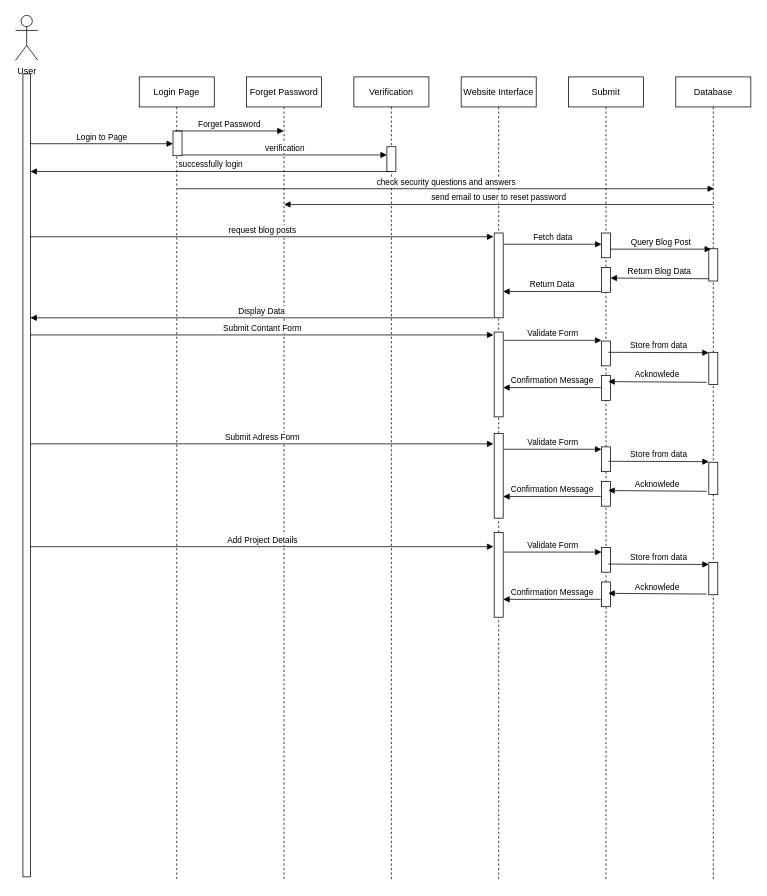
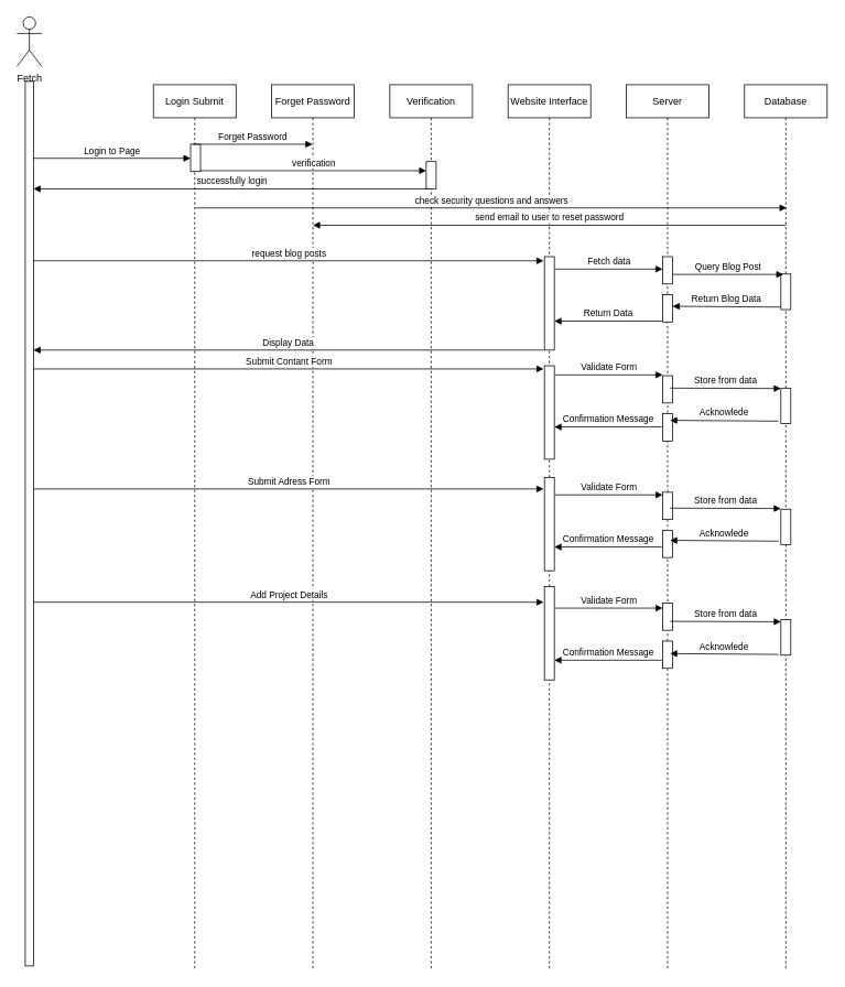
- <mxCell id="2" value="User" style="shape=umlActor;verticalLabelPosition=bottom;verticalAlign=top;html=1;" vertex="1" parent="1"><mxGeometry x="20" y="20" width="30" height="60" as="geometry" /></mxCell>
+ <mxCell id="2" value="Fetch" style="shape=umlActor;verticalLabelPosition=bottom;verticalAlign=top;html=1;" vertex="1" parent="1"><mxGeometry x="20" y="20" width="30" height="60" as="geometry" /></mxCell>
- <mxCell id="4" value="Login Page" style="shape=umlLifeline;perimeter=lifelinePerimeter;whiteSpace=wrap;html=1;container=1;dropTarget=0;collapsible=0;recursiveResize=0;outlineConnect=0;portConstraint=eastwest;newEdgeStyle={&quot;curved&quot;:0,&quot;rounded&quot;:0};" vertex="1" parent="1"><mxGeometry x="185" y="102" width="100" height="1070" as="geometry" /></mxCell>
+ <mxCell id="4" value="Login Submit" style="shape=umlLifeline;perimeter=lifelinePerimeter;whiteSpace=wrap;html=1;container=1;dropTarget=0;collapsible=0;recursiveResize=0;outlineConnect=0;portConstraint=eastwest;newEdgeStyle={&quot;curved&quot;:0,&quot;rounded&quot;:0};" vertex="1" parent="1"><mxGeometry x="185" y="102" width="100" height="1070" as="geometry" /></mxCell>
- <mxCell id="14" value="Submit" style="shape=umlLifeline;perimeter=lifelinePerimeter;whiteSpace=wrap;html=1;container=1;dropTarget=0;collapsible=0;recursiveResize=0;outlineConnect=0;portConstraint=eastwest;newEdgeStyle={&quot;curved&quot;:0,&quot;rounded&quot;:0};" vertex="1" parent="1"><mxGeometry x="757" y="102" width="100" height="1070" as="geometry" /></mxCell>
+ <mxCell id="14" value="Server" style="shape=umlLifeline;perimeter=lifelinePerimeter;whiteSpace=wrap;html=1;container=1;dropTarget=0;collapsible=0;recursiveResize=0;outlineConnect=0;portConstraint=eastwest;newEdgeStyle={&quot;curved&quot;:0,&quot;rounded&quot;:0};" vertex="1" parent="1"><mxGeometry x="757" y="102" width="100" height="1070" as="geometry" /></mxCell>
